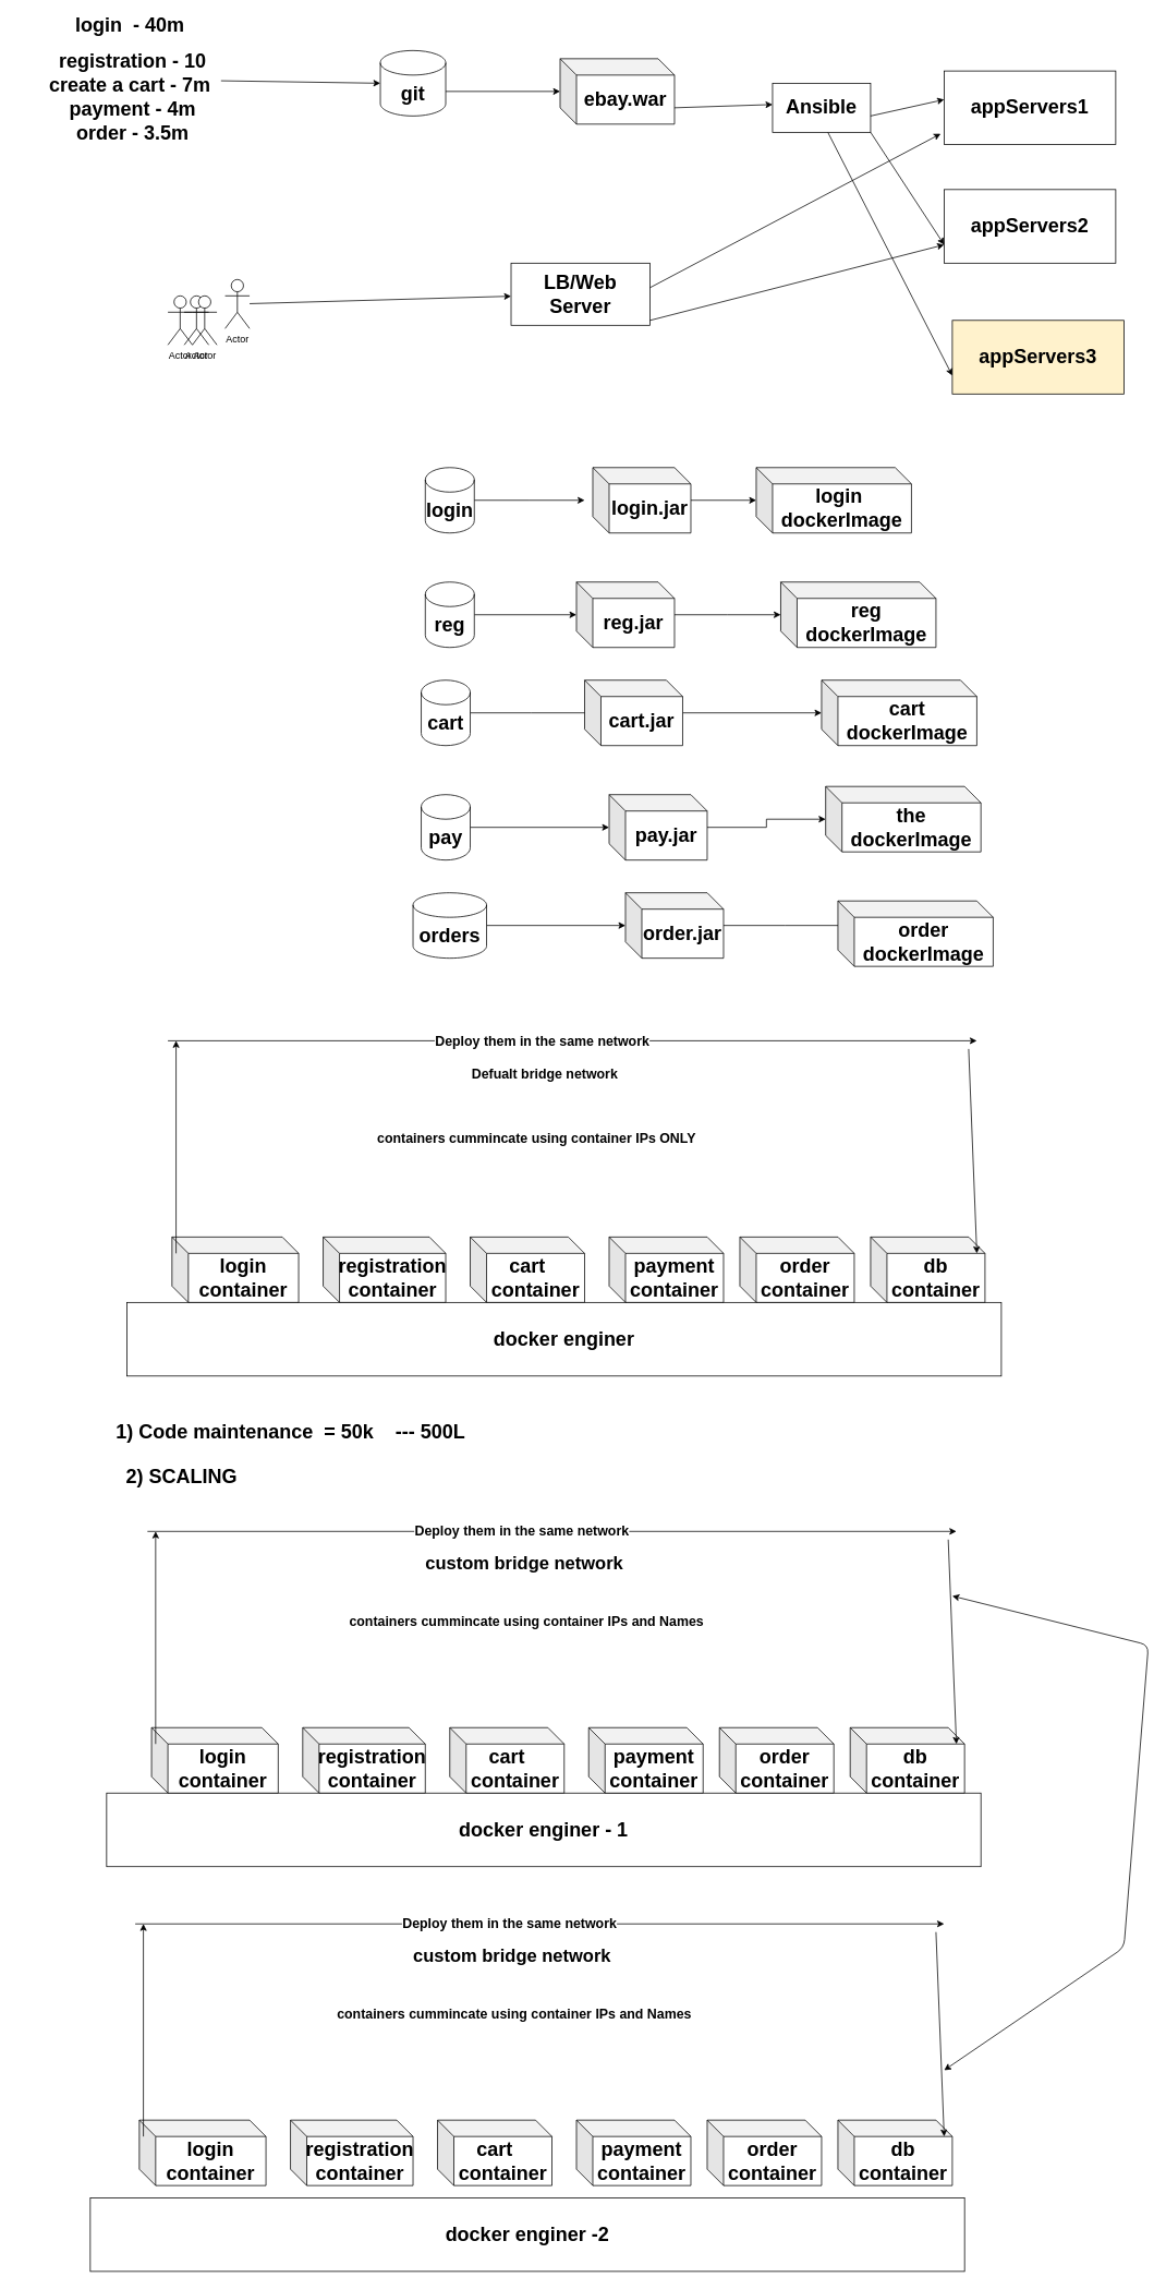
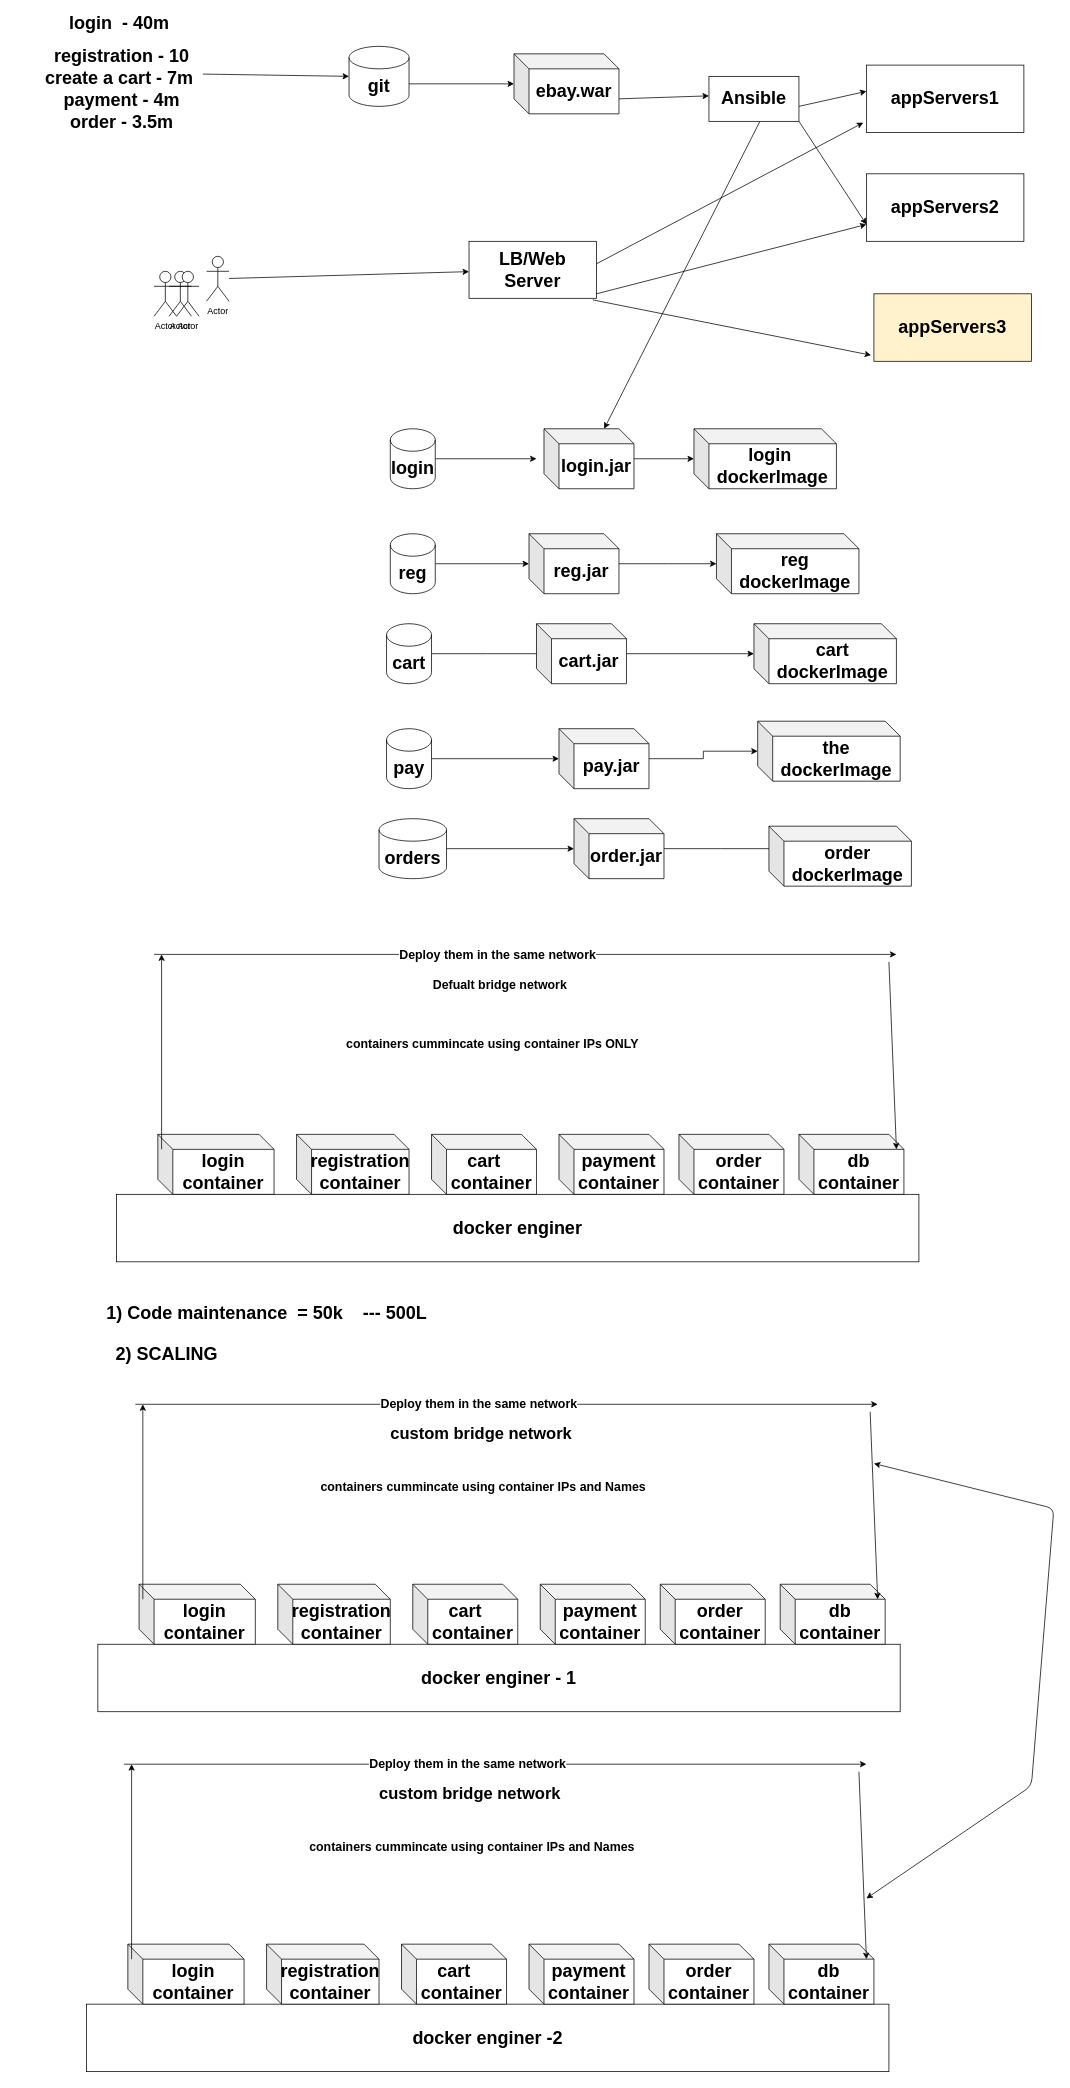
- <mxCell id="14" value="" style="endArrow=classic;html=1;exitX=0.565;exitY=1.004;exitDx=0;exitDy=0;exitPerimeter=0;entryX=0;entryY=0.75;entryDx=0;entryDy=0;" parent="1" source="9" target="11" edge="1"><mxGeometry width="50" height="50" relative="1" as="geometry"><mxPoint x="1050" y="355" as="sourcePoint" /><mxPoint x="1100" y="305" as="targetPoint" /></mxGeometry></mxCell>
+ <mxCell id="14" value="" style="endArrow=classic;html=1;exitX=0.565;exitY=1.004;exitDx=0;exitDy=0;exitPerimeter=0;" parent="1" source="9" target="35" edge="1"><mxGeometry width="50" height="50" relative="1" as="geometry"><mxPoint x="1050" y="355" as="sourcePoint" /><mxPoint x="1100" y="305" as="targetPoint" /></mxGeometry></mxCell>
+ <mxCell id="23" value="" style="endArrow=classic;html=1;exitX=0.971;exitY=1.028;exitDx=0;exitDy=0;exitPerimeter=0;entryX=-0.018;entryY=0.91;entryDx=0;entryDy=0;entryPerimeter=0;" parent="1" source="20" target="11" edge="1"><mxGeometry width="50" height="50" relative="1" as="geometry"><mxPoint x="1065" y="475" as="sourcePoint" /><mxPoint x="1115" y="425" as="targetPoint" /></mxGeometry></mxCell>
- <mxCell id="78" value="&lt;h1&gt;docker enginer -2&lt;/h1&gt;" style="rounded=0;whiteSpace=wrap;html=1;" parent="1" vertex="1"><mxGeometry x="110" y="2671" width="1070" height="90" as="geometry" /></mxCell>
+ <mxCell id="78" value="&lt;h1&gt;docker enginer -2&lt;/h1&gt;" style="rounded=0;whiteSpace=wrap;html=1;" parent="1" vertex="1"><mxGeometry x="115" y="2656" width="1070" height="90" as="geometry" /></mxCell>
